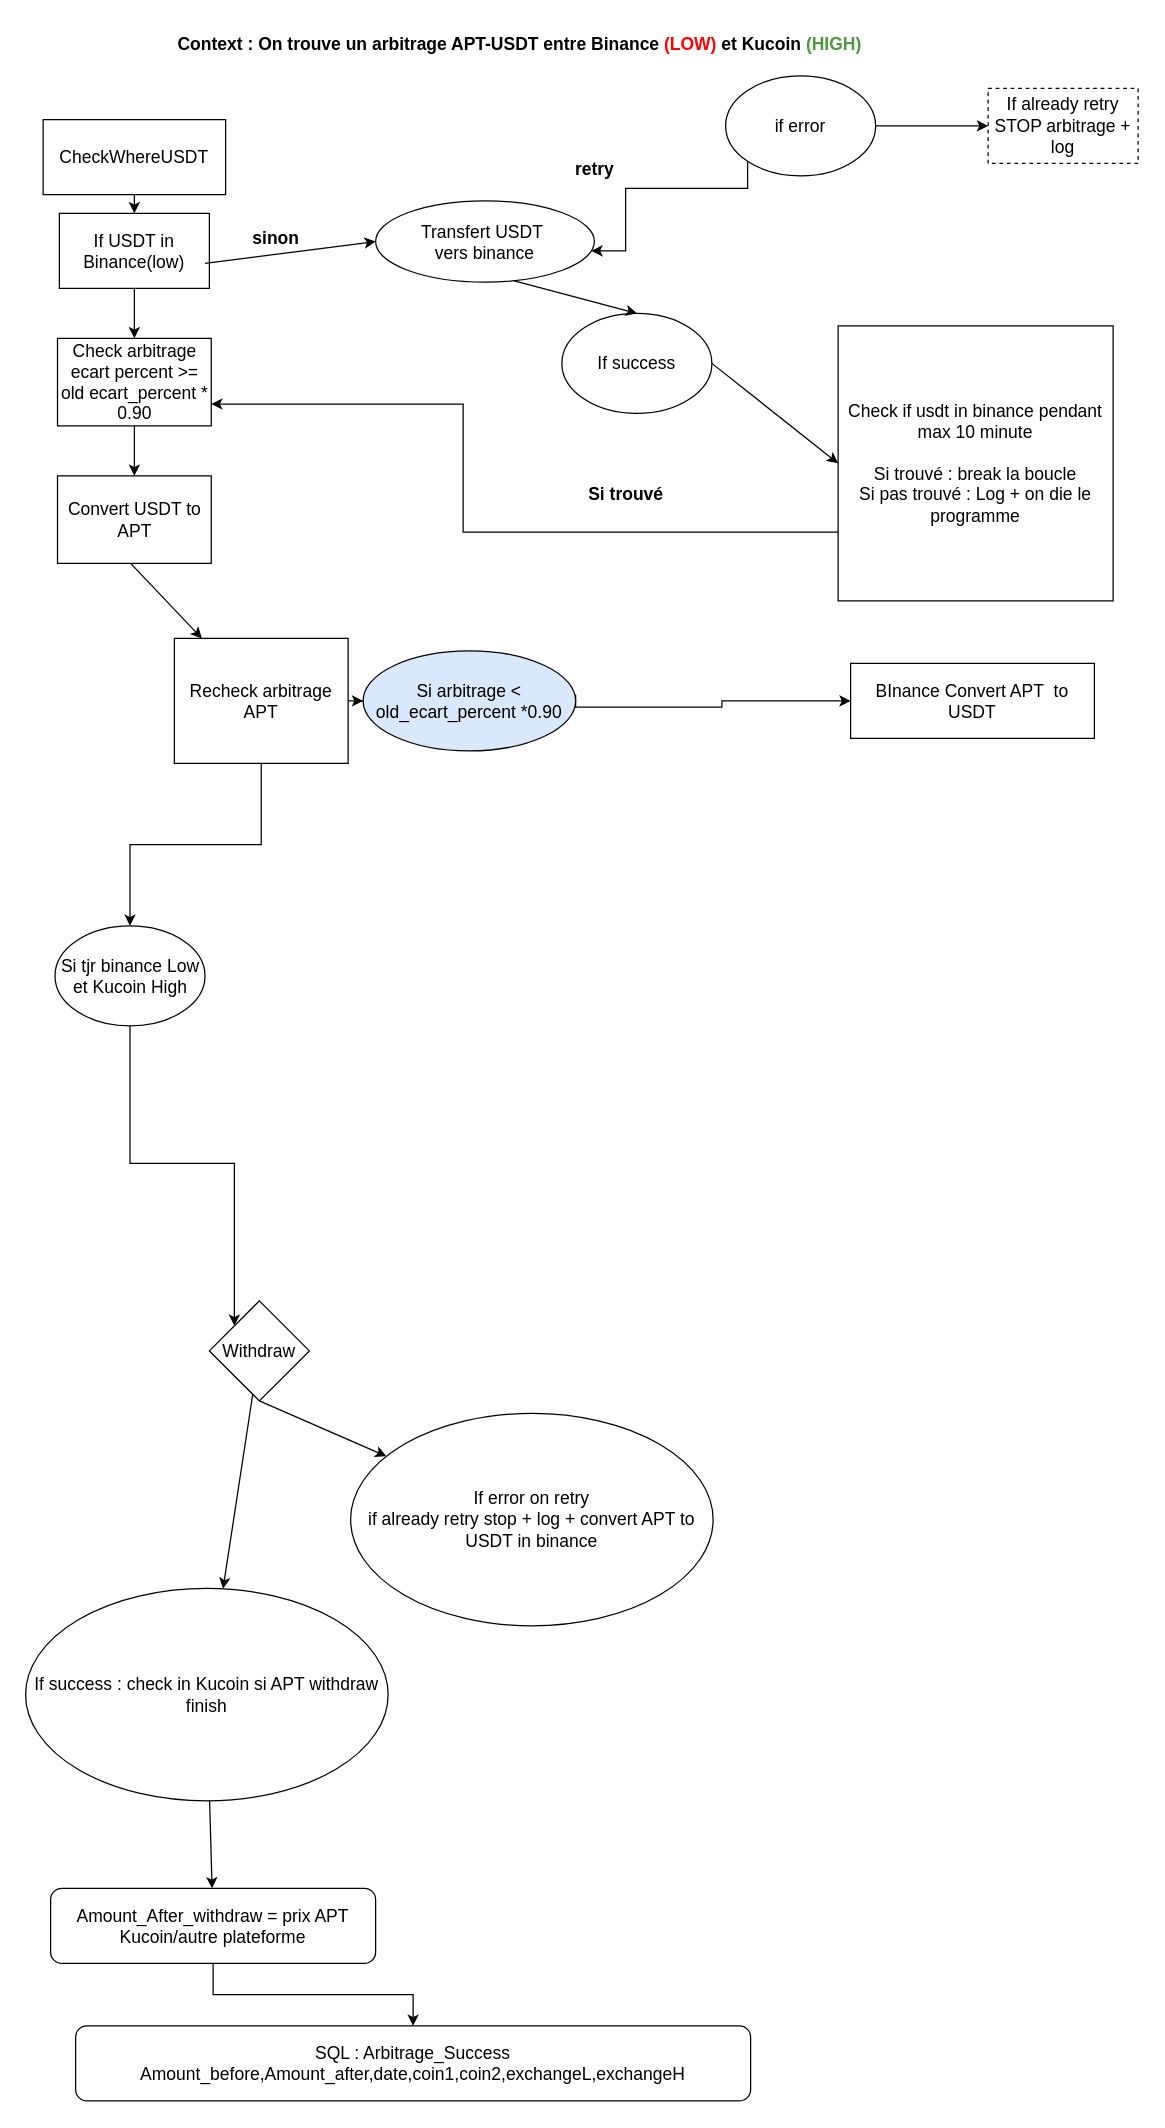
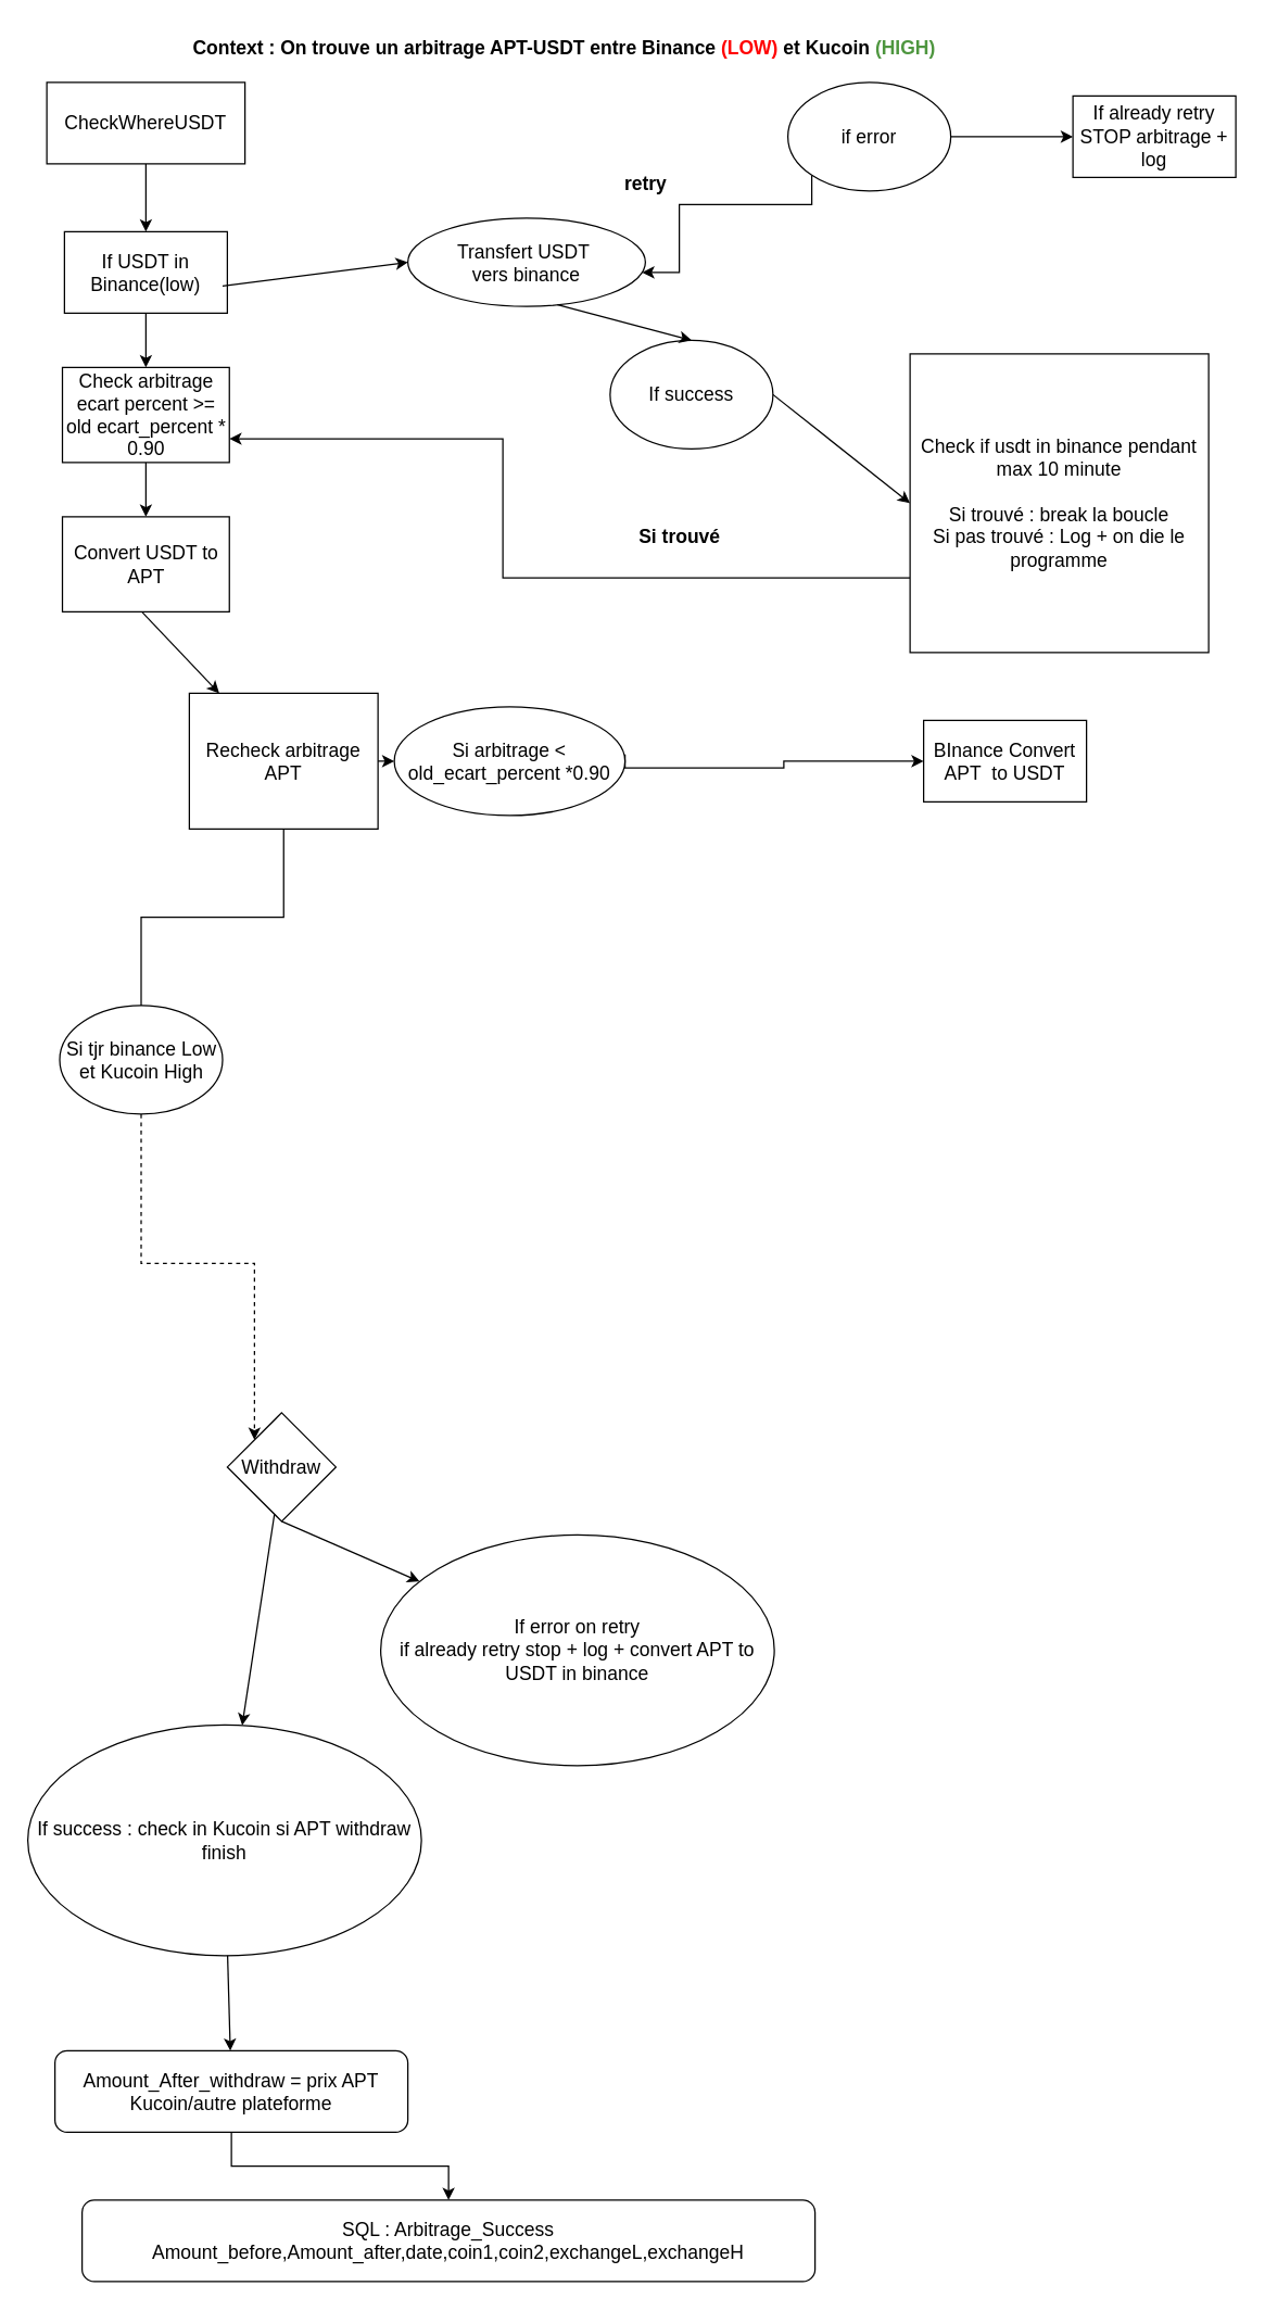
- <mxCell id="28" value="If already retry&lt;br&gt;STOP arbitrage + log" style="whiteSpace=wrap;html=1;fontSize=14;fontColor=#000000;dashed=1;" parent="1" vertex="1"><mxGeometry x="790" y="70" width="120" height="60" as="geometry" /></mxCell>
+ <mxCell id="28" value="If already retry&lt;br&gt;STOP arbitrage + log" style="whiteSpace=wrap;html=1;fontSize=14;fontColor=#000000;" parent="1" vertex="1"><mxGeometry x="790" y="70" width="120" height="60" as="geometry" /></mxCell>
- <mxCell id="3" value="CheckWhereUSDT" style="rounded=0;whiteSpace=wrap;html=1;fontSize=14;" parent="1" vertex="1"><mxGeometry x="34" y="95" width="146" height="60" as="geometry" /></mxCell>
+ <mxCell id="3" value="CheckWhereUSDT" style="rounded=0;whiteSpace=wrap;html=1;fontSize=14;" parent="1" vertex="1"><mxGeometry x="34" y="60" width="146" height="60" as="geometry" /></mxCell>
- <mxCell id="21" value="&lt;b&gt;sinon&lt;/b&gt;" style="text;html=1;align=center;verticalAlign=middle;resizable=0;points=[];autosize=1;strokeColor=none;fillColor=none;fontSize=14;fontColor=#000000;" parent="1" vertex="1"><mxGeometry x="190" y="175" width="60" height="30" as="geometry" /></mxCell>
- <mxCell id="10" value="" style="edgeStyle=orthogonalEdgeStyle;rounded=0;orthogonalLoop=1;jettySize=auto;html=1;fontSize=14;fontColor=#000000;" parent="1" source="11" target="17" edge="1"><mxGeometry relative="1" as="geometry" /></mxCell>
+ <mxCell id="10" value="" style="edgeStyle=orthogonalEdgeStyle;rounded=0;orthogonalLoop=1;jettySize=auto;html=1;fontSize=14;fontColor=#000000;dashed=1;" parent="1" source="11" target="17" edge="1"><mxGeometry relative="1" as="geometry" /></mxCell>
- <mxCell id="17" value="&lt;font color=&quot;#000000&quot;&gt;Si arbitrage &amp;lt; old_ecart_percent *0.90&lt;br&gt;&lt;/font&gt;" style="ellipse;whiteSpace=wrap;html=1;fontSize=14;fontColor=#4E963F;fillColor=#dae8fc;" parent="1" vertex="1"><mxGeometry x="290" y="520" width="170" height="80" as="geometry" /></mxCell>
+ <mxCell id="17" value="&lt;font color=&quot;#000000&quot;&gt;Si arbitrage &amp;lt; old_ecart_percent *0.90&lt;br&gt;&lt;/font&gt;" style="ellipse;whiteSpace=wrap;html=1;fontSize=14;fontColor=#4E963F;" parent="1" vertex="1"><mxGeometry x="290" y="520" width="170" height="80" as="geometry" /></mxCell>
- <mxCell id="18" value="BInance Convert APT&amp;nbsp; to USDT" style="rounded=0;whiteSpace=wrap;html=1;fontSize=14;fontColor=#000000;" parent="1" vertex="1"><mxGeometry x="680" y="530" width="195" height="60" as="geometry" /></mxCell>
+ <mxCell id="18" value="BInance Convert APT&amp;nbsp; to USDT" style="rounded=0;whiteSpace=wrap;html=1;fontSize=14;fontColor=#000000;" parent="1" vertex="1"><mxGeometry x="680" y="530" width="120" height="60" as="geometry" /></mxCell>
- <mxCell id="9" value="" style="edgeStyle=orthogonalEdgeStyle;rounded=0;orthogonalLoop=1;jettySize=auto;html=1;fontSize=14;fontColor=#000000;" parent="1" source="11" target="15" edge="1"><mxGeometry relative="1" as="geometry" /></mxCell>
+ <mxCell id="9" value="" style="edgeStyle=orthogonalEdgeStyle;rounded=0;orthogonalLoop=1;jettySize=auto;html=1;fontSize=14;fontColor=#000000;endArrow=none;" parent="1" source="11" target="15" edge="1"><mxGeometry relative="1" as="geometry" /></mxCell>
- <mxCell id="14" style="edgeStyle=orthogonalEdgeStyle;rounded=0;orthogonalLoop=1;jettySize=auto;html=1;exitX=0.5;exitY=1;exitDx=0;exitDy=0;entryX=0;entryY=0;entryDx=0;entryDy=0;fontSize=14;fontColor=#000000;" parent="1" source="15" target="16" edge="1"><mxGeometry relative="1" as="geometry" /></mxCell>
+ <mxCell id="14" style="edgeStyle=orthogonalEdgeStyle;rounded=0;orthogonalLoop=1;jettySize=auto;html=1;exitX=0.5;exitY=1;exitDx=0;exitDy=0;entryX=0;entryY=0;entryDx=0;entryDy=0;fontSize=14;fontColor=#000000;dashed=1;" parent="1" source="15" target="16" edge="1"><mxGeometry relative="1" as="geometry" /></mxCell>
